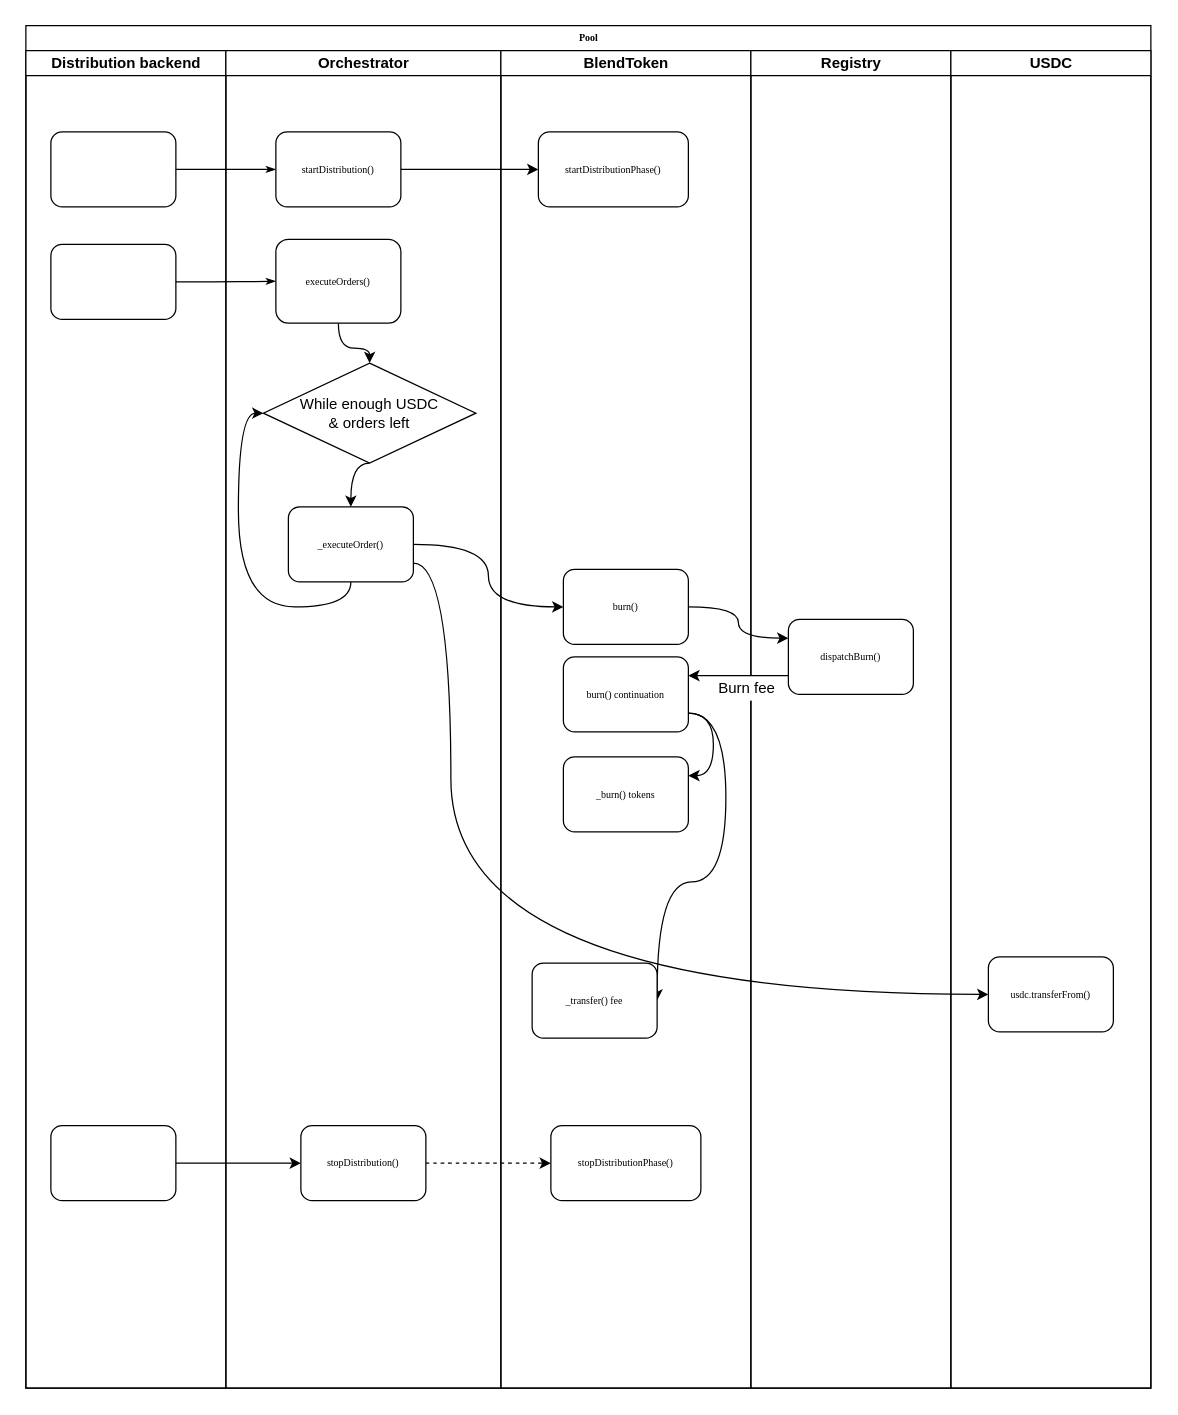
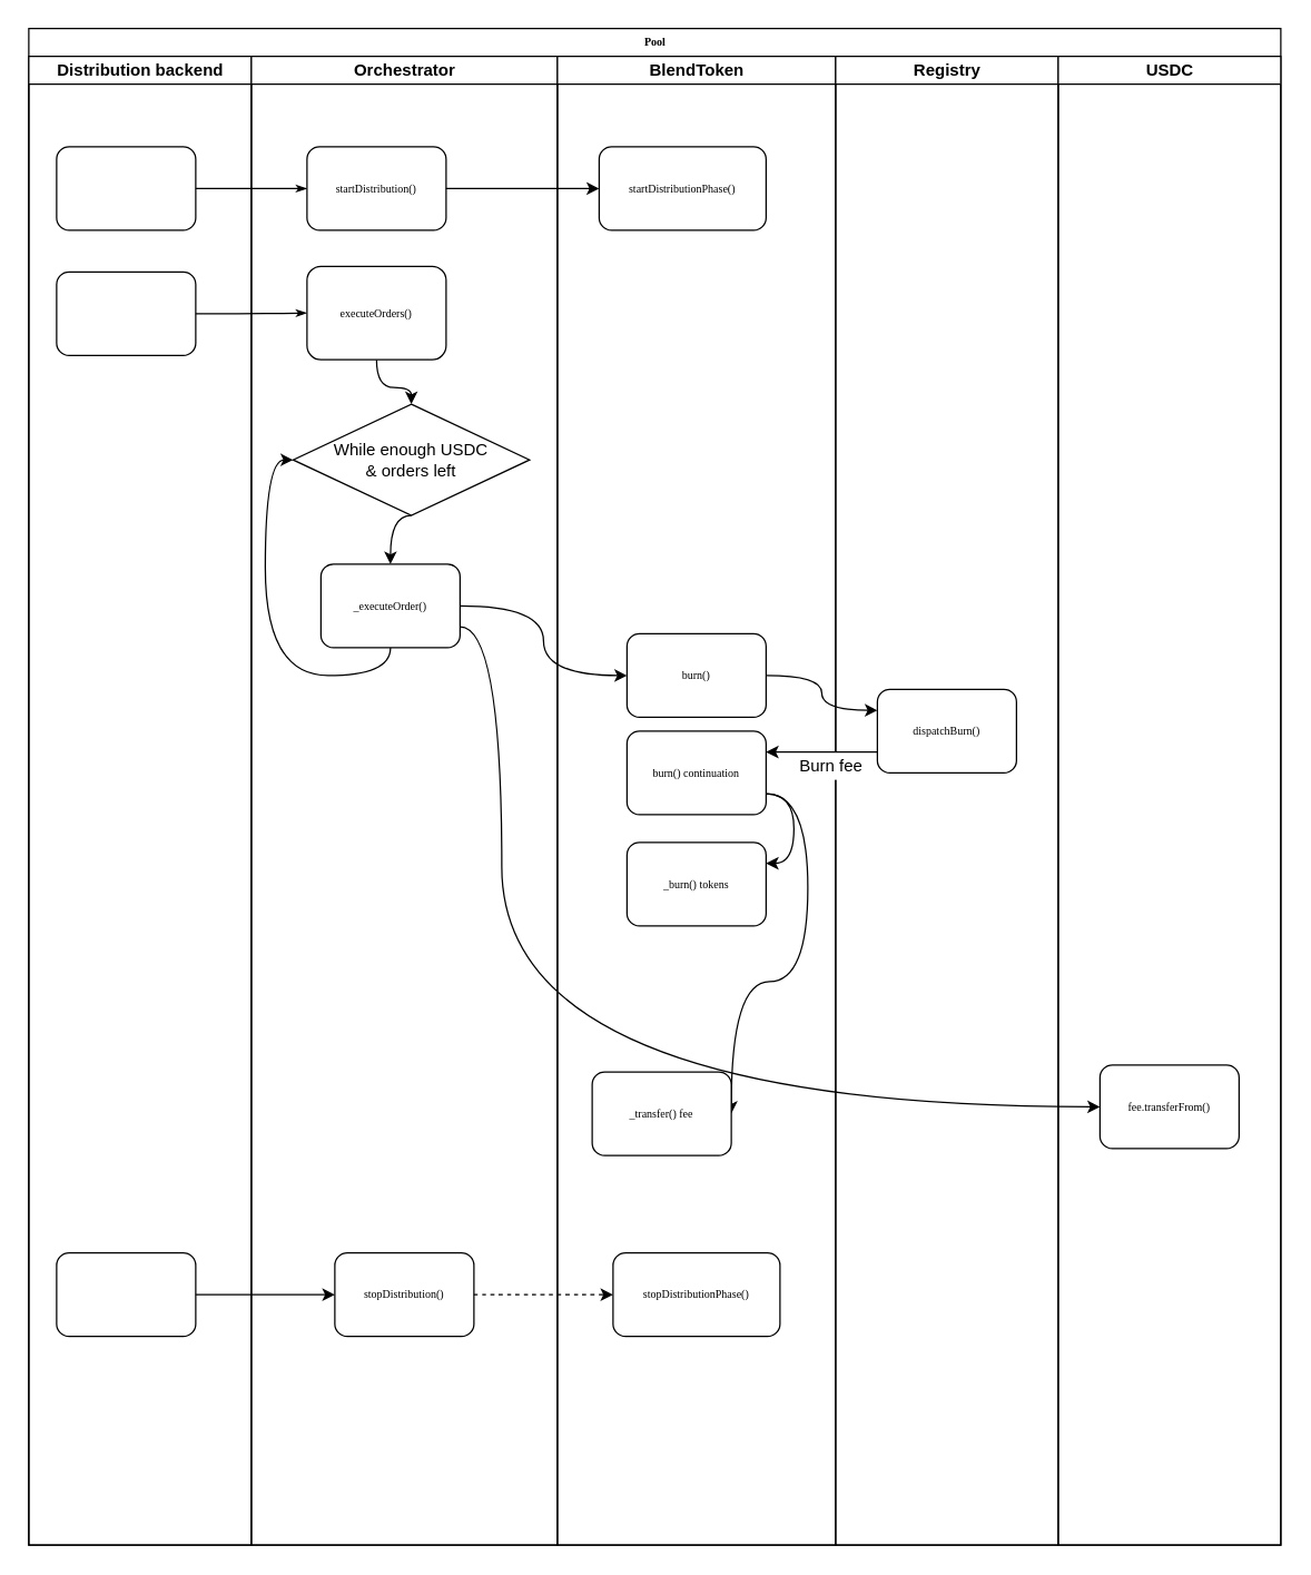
- <mxCell id="33" value="usdc.transferFrom()" style="rounded=1;whiteSpace=wrap;html=1;shadow=0;labelBackgroundColor=none;strokeWidth=1;fontFamily=Verdana;fontSize=8;align=center;" parent="1" vertex="1"><mxGeometry x="790" y="765" width="100" height="60" as="geometry" /></mxCell>
+ <mxCell id="33" value="fee.transferFrom()" style="rounded=1;whiteSpace=wrap;html=1;shadow=0;labelBackgroundColor=none;strokeWidth=1;fontFamily=Verdana;fontSize=8;align=center;" parent="1" vertex="1"><mxGeometry x="790" y="765" width="100" height="60" as="geometry" /></mxCell>
